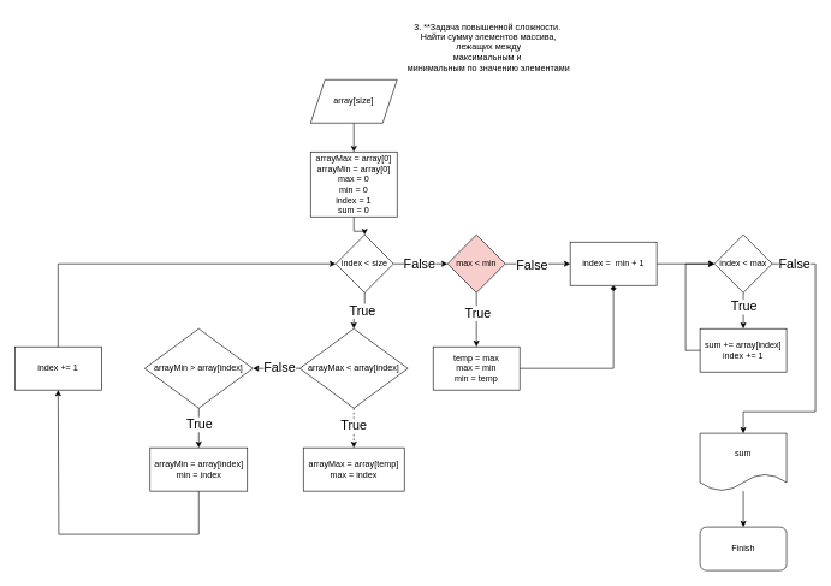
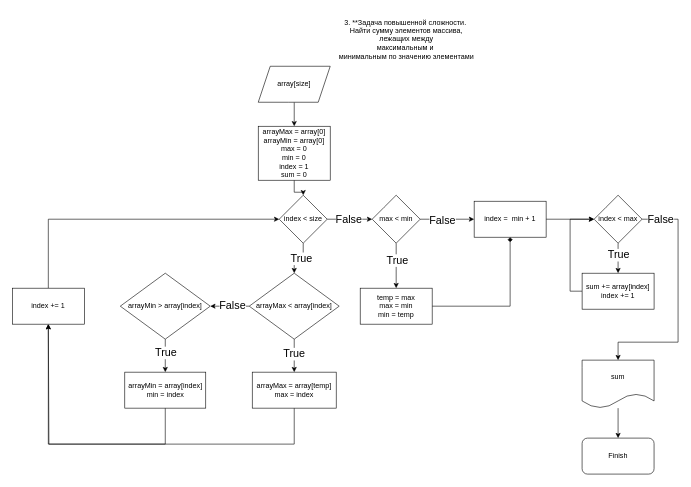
- <mxCell id="33" value="max &amp;lt; min" style="rhombus;whiteSpace=wrap;html=1;rounded=1;arcSize=0;fillColor=#f8cecc;" vertex="1" parent="1"><mxGeometry x="620" y="325" width="80" height="80" as="geometry" /></mxCell>
+ <mxCell id="33" value="max &amp;lt; min" style="rhombus;whiteSpace=wrap;html=1;rounded=1;arcSize=0;" vertex="1" parent="1"><mxGeometry x="620" y="325" width="80" height="80" as="geometry" /></mxCell>
- <mxCell id="13" value="" style="edgeStyle=orthogonalEdgeStyle;rounded=0;orthogonalLoop=1;jettySize=auto;html=1;dashed=1;" parent="1" source="17" target="20" edge="1"><mxGeometry relative="1" as="geometry" /></mxCell>
+ <mxCell id="13" value="" style="edgeStyle=orthogonalEdgeStyle;rounded=0;orthogonalLoop=1;jettySize=auto;html=1;" parent="1" source="17" target="20" edge="1"><mxGeometry relative="1" as="geometry" /></mxCell>
+ <mxCell id="19" style="edgeStyle=orthogonalEdgeStyle;rounded=0;orthogonalLoop=1;jettySize=auto;html=1;entryX=0.5;entryY=1;entryDx=0;entryDy=0;exitX=0.5;exitY=1;exitDx=0;exitDy=0;" parent="1" source="20" target="27" edge="1"><mxGeometry relative="1" as="geometry"><Array as="points"><mxPoint x="490" y="740" /><mxPoint x="80" y="740" /></Array></mxGeometry></mxCell>
